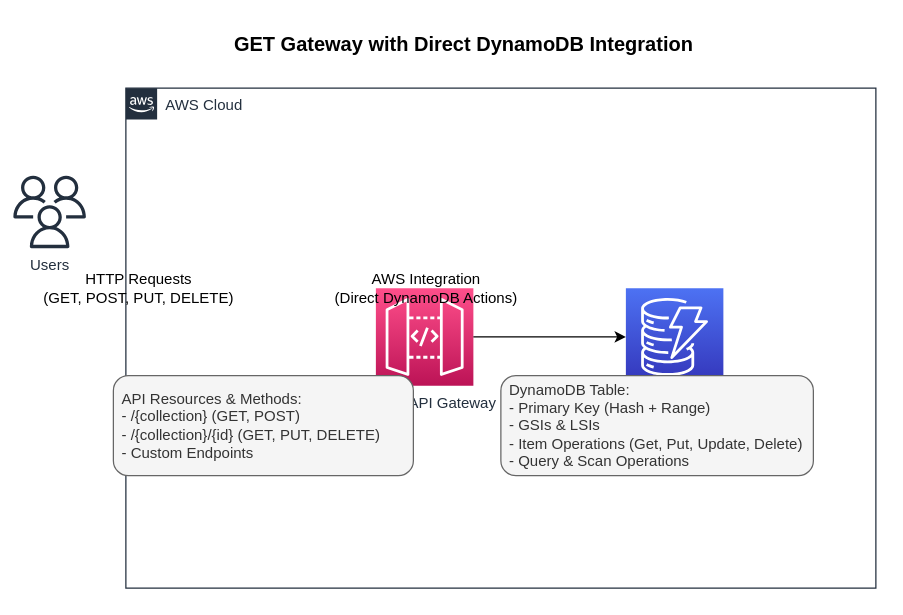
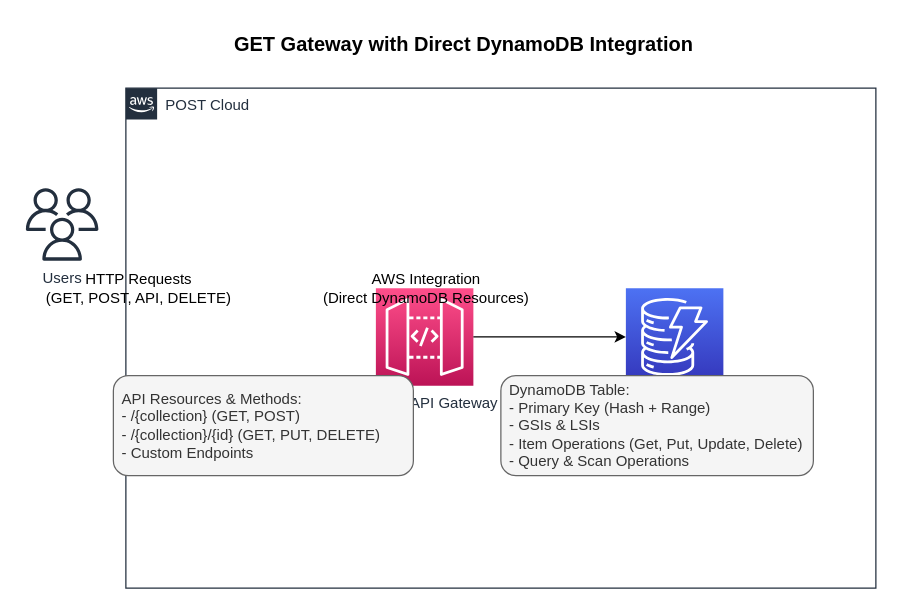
- <mxCell id="2" value="AWS Cloud" style="points=[[0,0],[0.25,0],[0.5,0],[0.75,0],[1,0],[1,0.25],[1,0.5],[1,0.75],[1,1],[0.75,1],[0.5,1],[0.25,1],[0,1],[0,0.75],[0,0.5],[0,0.25]];outlineConnect=0;gradientColor=none;html=1;whiteSpace=wrap;fontSize=12;fontStyle=0;container=1;pointerEvents=0;collapsible=0;recursiveResize=0;shape=mxgraph.aws4.group;grIcon=mxgraph.aws4.group_aws_cloud_alt;strokeColor=#232F3E;fillColor=none;verticalAlign=top;align=left;spacingLeft=30;fontColor=#232F3E;dashed=0;" vertex="1" parent="1"><mxGeometry x="100" y="70" width="600" height="400" as="geometry" /></mxCell>
+ <mxCell id="2" value="POST Cloud" style="points=[[0,0],[0.25,0],[0.5,0],[0.75,0],[1,0],[1,0.25],[1,0.5],[1,0.75],[1,1],[0.75,1],[0.5,1],[0.25,1],[0,1],[0,0.75],[0,0.5],[0,0.25]];outlineConnect=0;gradientColor=none;html=1;whiteSpace=wrap;fontSize=12;fontStyle=0;container=1;pointerEvents=0;collapsible=0;recursiveResize=0;shape=mxgraph.aws4.group;grIcon=mxgraph.aws4.group_aws_cloud_alt;strokeColor=#232F3E;fillColor=none;verticalAlign=top;align=left;spacingLeft=30;fontColor=#232F3E;dashed=0;" vertex="1" parent="1"><mxGeometry x="100" y="70" width="600" height="400" as="geometry" /></mxCell>
- <mxCell id="5" value="Users" style="sketch=0;outlineConnect=0;fontColor=#232F3E;gradientColor=none;fillColor=#232F3E;strokeColor=none;dashed=0;verticalLabelPosition=bottom;verticalAlign=top;align=center;html=1;fontSize=12;fontStyle=0;aspect=fixed;pointerEvents=1;shape=mxgraph.aws4.users;" vertex="1" parent="1"><mxGeometry x="10" y="140" width="58" height="58" as="geometry" /></mxCell>
+ <mxCell id="5" value="Users" style="sketch=0;outlineConnect=0;fontColor=#232F3E;gradientColor=none;fillColor=#232F3E;strokeColor=none;dashed=0;verticalLabelPosition=bottom;verticalAlign=top;align=center;html=1;fontSize=12;fontStyle=0;aspect=fixed;pointerEvents=1;shape=mxgraph.aws4.users;" vertex="1" parent="1"><mxGeometry x="20" y="150" width="58" height="58" as="geometry" /></mxCell>
- <mxCell id="7" value="HTTP Requests&lt;br&gt;(GET, POST, PUT, DELETE)" style="text;html=1;align=center;verticalAlign=middle;resizable=0;points=[];autosize=1;strokeColor=none;fillColor=none;" vertex="1" parent="1"><mxGeometry x="25" y="210" width="170" height="40" as="geometry" /></mxCell>
+ <mxCell id="7" value="HTTP Requests&lt;br&gt;(GET, POST, API, DELETE)" style="text;html=1;align=center;verticalAlign=middle;resizable=0;points=[];autosize=1;strokeColor=none;fillColor=none;" vertex="1" parent="1"><mxGeometry x="25" y="210" width="170" height="40" as="geometry" /></mxCell>
- <mxCell id="8" value="AWS Integration&lt;br&gt;(Direct DynamoDB Actions)" style="text;html=1;align=center;verticalAlign=middle;resizable=0;points=[];autosize=1;strokeColor=none;fillColor=none;" vertex="1" parent="1"><mxGeometry x="260" y="210" width="160" height="40" as="geometry" /></mxCell>
+ <mxCell id="8" value="AWS Integration&lt;br&gt;(Direct DynamoDB Resources)" style="text;html=1;align=center;verticalAlign=middle;resizable=0;points=[];autosize=1;strokeColor=none;fillColor=none;" vertex="1" parent="1"><mxGeometry x="260" y="210" width="160" height="40" as="geometry" /></mxCell>
- <mxCell id="3" value="Custom API Gateway" style="sketch=0;points=[[0,0,0],[0.25,0,0],[0.5,0,0],[0.75,0,0],[1,0,0],[0,1,0],[0.25,1,0],[0.5,1,0],[0.75,1,0],[1,1,0],[0,0.25,0],[0,0.5,0],[0,0.75,0],[1,0.25,0],[1,0.5,0],[1,0.75,0]];outlineConnect=0;fontColor=#232F3E;gradientColor=#FF4F8B;gradientDirection=north;fillColor=#BC1356;strokeColor=#ffffff;dashed=0;verticalLabelPosition=bottom;verticalAlign=top;align=center;html=1;fontSize=12;fontStyle=0;aspect=fixed;shape=mxgraph.aws4.resourceIcon;resIcon=mxgraph.aws4.api_gateway;" vertex="1" parent="2"><mxGeometry x="200" y="160" width="78" height="78" as="geometry" /></mxCell>
+ <mxCell id="3" value="Amazon API Gateway" style="sketch=0;points=[[0,0,0],[0.25,0,0],[0.5,0,0],[0.75,0,0],[1,0,0],[0,1,0],[0.25,1,0],[0.5,1,0],[0.75,1,0],[1,1,0],[0,0.25,0],[0,0.5,0],[0,0.75,0],[1,0.25,0],[1,0.5,0],[1,0.75,0]];outlineConnect=0;fontColor=#232F3E;gradientColor=#FF4F8B;gradientDirection=north;fillColor=#BC1356;strokeColor=#ffffff;dashed=0;verticalLabelPosition=bottom;verticalAlign=top;align=center;html=1;fontSize=12;fontStyle=0;aspect=fixed;shape=mxgraph.aws4.resourceIcon;resIcon=mxgraph.aws4.api_gateway;" vertex="1" parent="2"><mxGeometry x="200" y="160" width="78" height="78" as="geometry" /></mxCell>
